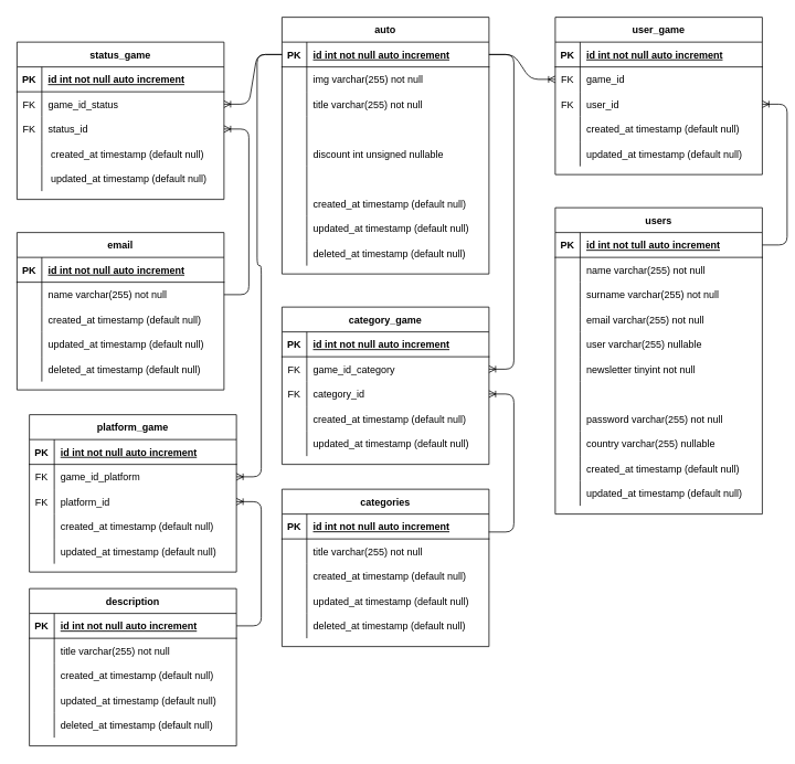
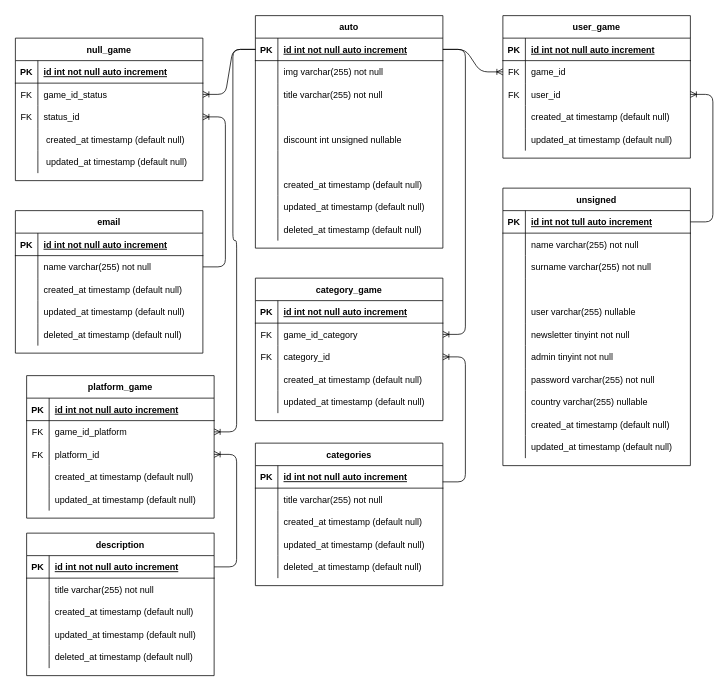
- <mxCell id="148" value="status_game" style="shape=table;startSize=30;container=1;collapsible=1;childLayout=tableLayout;fixedRows=1;rowLines=0;fontStyle=1;align=center;resizeLast=1;" parent="1" vertex="1"><mxGeometry x="20" y="50" width="250" height="190" as="geometry" /></mxCell>
+ <mxCell id="148" value="null_game" style="shape=table;startSize=30;container=1;collapsible=1;childLayout=tableLayout;fixedRows=1;rowLines=0;fontStyle=1;align=center;resizeLast=1;" parent="1" vertex="1"><mxGeometry x="20" y="50" width="250" height="190" as="geometry" /></mxCell>
- <mxCell id="18" value="users" style="shape=table;startSize=30;container=1;collapsible=1;childLayout=tableLayout;fixedRows=1;rowLines=0;fontStyle=1;align=center;resizeLast=1;" parent="1" vertex="1"><mxGeometry x="670" y="250" width="250" height="370" as="geometry" /></mxCell>
+ <mxCell id="18" value="unsigned" style="shape=table;startSize=30;container=1;collapsible=1;childLayout=tableLayout;fixedRows=1;rowLines=0;fontStyle=1;align=center;resizeLast=1;" parent="1" vertex="1"><mxGeometry x="670" y="250" width="250" height="370" as="geometry" /></mxCell>
- <mxCell id="30" value="email varchar(255) not null" style="shape=partialRectangle;overflow=hidden;connectable=0;fillColor=none;top=0;left=0;bottom=0;right=0;align=left;spacingLeft=6;" parent="28" vertex="1"><mxGeometry x="30" width="220" height="30" as="geometry" /></mxCell>
+ <mxCell id="39" value="admin tinyint not null" style="shape=partialRectangle;overflow=hidden;connectable=0;fillColor=none;top=0;left=0;bottom=0;right=0;align=left;spacingLeft=6;" parent="37" vertex="1"><mxGeometry x="30" width="220" height="30" as="geometry" /></mxCell>
